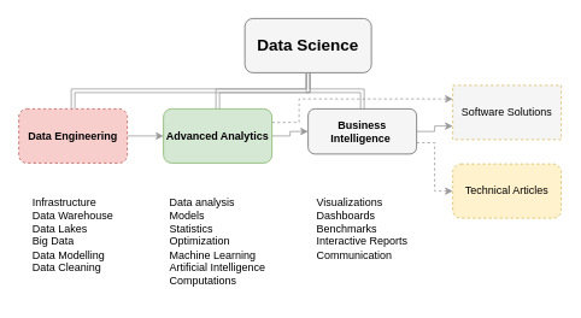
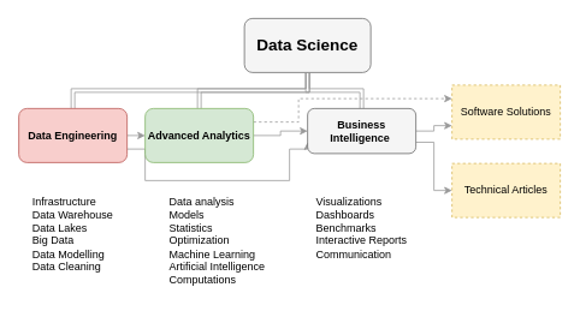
- <mxCell id="15" value="Software Solutions&lt;br&gt;" style="rounded=0;whiteSpace=wrap;html=1;dashed=1;fillColor=#f5f5f5;strokeColor=#d6b656;" parent="1" vertex="1"><mxGeometry x="500" y="94" width="120" height="60" as="geometry" /></mxCell>
+ <mxCell id="15" value="Software Solutions&lt;br&gt;" style="rounded=0;whiteSpace=wrap;html=1;dashed=1;fillColor=#fff2cc;strokeColor=#d6b656;" parent="1" vertex="1"><mxGeometry x="500" y="94" width="120" height="60" as="geometry" /></mxCell>
- <mxCell id="5" value="&lt;b&gt;Data Engineering&lt;/b&gt;" style="rounded=1;whiteSpace=wrap;html=1;fillColor=#f8cecc;strokeColor=#b85450;dashed=1;" parent="1" vertex="1"><mxGeometry x="20" y="120" width="120" height="60" as="geometry" /></mxCell>
+ <mxCell id="5" value="&lt;b&gt;Data Engineering&lt;/b&gt;" style="rounded=1;whiteSpace=wrap;html=1;fillColor=#f8cecc;strokeColor=#b85450;" parent="1" vertex="1"><mxGeometry x="20" y="120" width="120" height="60" as="geometry" /></mxCell>
- <mxCell id="10" value="&lt;b&gt;Advanced Analytics&lt;/b&gt;" style="rounded=1;whiteSpace=wrap;html=1;fillColor=#d5e8d4;strokeColor=#82b366;" parent="1" vertex="1"><mxGeometry x="180" y="120" width="120" height="60" as="geometry" /></mxCell>
+ <mxCell id="10" value="&lt;b&gt;Advanced Analytics&lt;/b&gt;" style="rounded=1;whiteSpace=wrap;html=1;fillColor=#d5e8d4;strokeColor=#82b366;" parent="1" vertex="1"><mxGeometry x="160" y="120" width="120" height="60" as="geometry" /></mxCell>
- <mxCell id="12" style="edgeStyle=orthogonalEdgeStyle;rounded=0;html=1;exitX=1;exitY=0.75;entryX=0;entryY=0.5;startArrow=none;startFill=0;endArrow=classic;endFill=1;jettySize=auto;orthogonalLoop=1;strokeColor=#999999;dashed=1;" parent="1" source="14" target="16" edge="1"><mxGeometry relative="1" as="geometry" /></mxCell>
+ <mxCell id="12" style="edgeStyle=orthogonalEdgeStyle;rounded=0;html=1;exitX=1;exitY=0.75;entryX=0;entryY=0.5;startArrow=none;startFill=0;endArrow=classic;endFill=1;jettySize=auto;orthogonalLoop=1;strokeColor=#999999;" parent="1" source="14" target="16" edge="1"><mxGeometry relative="1" as="geometry" /></mxCell>
+ <mxCell id="3" style="edgeStyle=orthogonalEdgeStyle;rounded=0;html=1;exitX=1;exitY=0.75;entryX=0;entryY=0.75;startArrow=none;startFill=0;endArrow=classic;endFill=1;jettySize=auto;orthogonalLoop=1;strokeColor=#999999;" parent="1" source="5" target="14" edge="1"><mxGeometry relative="1" as="geometry"><Array as="points"><mxPoint x="160" y="165" /><mxPoint x="160" y="200" /><mxPoint x="320" y="200" /><mxPoint x="320" y="165" /></Array></mxGeometry></mxCell>
- <mxCell id="16" value="Technical Articles&lt;br&gt;" style="whiteSpace=wrap;html=1;dashed=1;fillColor=#fff2cc;strokeColor=#d6b656;rounded=1;" parent="1" vertex="1"><mxGeometry x="500" y="181" width="120" height="60" as="geometry" /></mxCell>
+ <mxCell id="16" value="Technical Articles&lt;br&gt;" style="rounded=0;whiteSpace=wrap;html=1;dashed=1;fillColor=#fff2cc;strokeColor=#d6b656;" parent="1" vertex="1"><mxGeometry x="500" y="181" width="120" height="60" as="geometry" /></mxCell>
